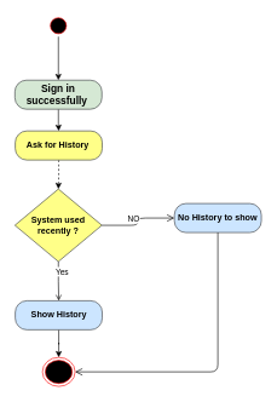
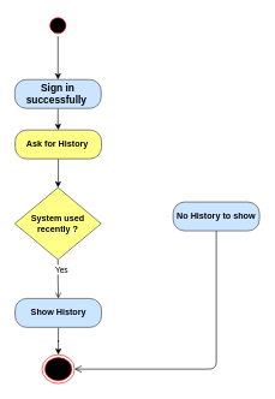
- <mxCell id="5" value="&lt;b&gt;&lt;font style=&quot;font-size: 14px&quot;&gt;Sign in successfully&amp;nbsp;&lt;/font&gt;&lt;/b&gt;" style="rounded=1;whiteSpace=wrap;html=1;arcSize=40;fillColor=#d5e8d4;strokeColor=#36393d;" parent="1" vertex="1"><mxGeometry x="20" y="110" width="120" height="40" as="geometry" /></mxCell>
+ <mxCell id="5" value="&lt;b&gt;&lt;font style=&quot;font-size: 14px&quot;&gt;Sign in successfully&amp;nbsp;&lt;/font&gt;&lt;/b&gt;" style="rounded=1;whiteSpace=wrap;html=1;arcSize=40;fillColor=#cce5ff;strokeColor=#36393d;" parent="1" vertex="1"><mxGeometry x="20" y="110" width="120" height="40" as="geometry" /></mxCell>
- <mxCell id="6" value="" style="edgeStyle=orthogonalEdgeStyle;rounded=0;orthogonalLoop=1;jettySize=auto;html=1;dashed=1;" edge="1" parent="1" source="7" target="10"><mxGeometry relative="1" as="geometry" /></mxCell>
+ <mxCell id="6" value="" style="edgeStyle=orthogonalEdgeStyle;rounded=0;orthogonalLoop=1;jettySize=auto;html=1;" edge="1" parent="1" source="7" target="10"><mxGeometry relative="1" as="geometry" /></mxCell>
- <mxCell id="11" value="NO" style="edgeStyle=orthogonalEdgeStyle;html=1;align=left;verticalAlign=bottom;endArrow=open;endSize=8;strokeColor=#000000;entryX=0;entryY=0.5;entryDx=0;entryDy=0;" parent="1" source="10" target="12" edge="1"><mxGeometry x="-0.385" relative="1" as="geometry"><mxPoint x="200" y="330" as="targetPoint" /><Array as="points" /><mxPoint as="offset" /></mxGeometry></mxCell>
